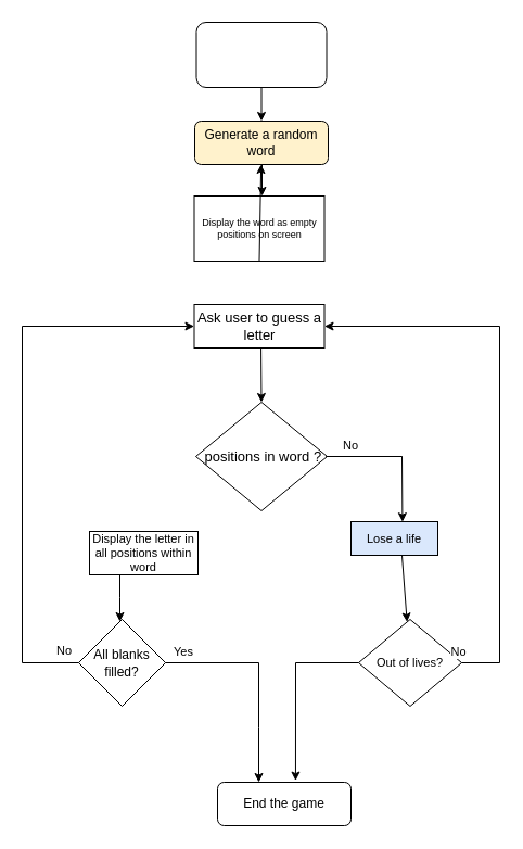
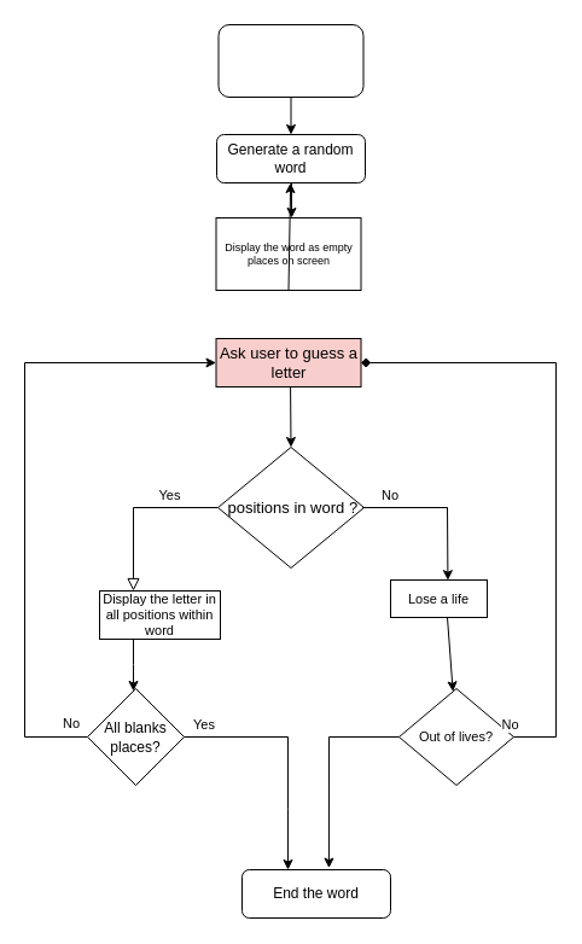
- <mxCell id="2" value="Generate a random word" style="rounded=1;whiteSpace=wrap;html=1;fontSize=12;glass=0;strokeWidth=1;shadow=0;fillColor=#fff2cc;" parent="1" vertex="1"><mxGeometry x="179" y="111" width="123" height="40" as="geometry" /></mxCell>
+ <mxCell id="2" value="Generate a random word" style="rounded=1;whiteSpace=wrap;html=1;fontSize=12;glass=0;strokeWidth=1;shadow=0;" parent="1" vertex="1"><mxGeometry x="179" y="111" width="123" height="40" as="geometry" /></mxCell>
- <mxCell id="8" value="Display the word as empty positions on screen" style="rounded=0;whiteSpace=wrap;html=1;fontSize=9;" vertex="1" parent="1"><mxGeometry x="178.5" y="180" width="120" height="60" as="geometry" /></mxCell>
+ <mxCell id="8" value="Display the word as empty places on screen" style="rounded=0;whiteSpace=wrap;html=1;fontSize=9;" vertex="1" parent="1"><mxGeometry x="178.5" y="180" width="120" height="60" as="geometry" /></mxCell>
- <mxCell id="11" value="Ask user to guess a letter" style="rounded=0;whiteSpace=wrap;html=1;fontSize=13;" vertex="1" parent="1"><mxGeometry x="178.5" y="280" width="120" height="40" as="geometry" /></mxCell>
+ <mxCell id="11" value="Ask user to guess a letter" style="rounded=0;whiteSpace=wrap;html=1;fontSize=13;fillColor=#f8cecc;" vertex="1" parent="1"><mxGeometry x="178.5" y="280" width="120" height="40" as="geometry" /></mxCell>
- <mxCell id="16" value="" style="endArrow=classic;html=1;rounded=0;fontSize=11;entryX=1;entryY=0.5;entryDx=0;entryDy=0;exitX=1;exitY=0.5;exitDx=0;exitDy=0;" edge="1" parent="1" source="15" target="11"><mxGeometry width="50" height="50" relative="1" as="geometry"><mxPoint x="420" y="610" as="sourcePoint" /><mxPoint x="400" y="350" as="targetPoint" /><Array as="points"><mxPoint x="460" y="610" /><mxPoint x="460" y="300" /></Array></mxGeometry></mxCell>
+ <mxCell id="16" value="" style="endArrow=diamond;html=1;rounded=0;fontSize=11;entryX=1;entryY=0.5;entryDx=0;entryDy=0;exitX=1;exitY=0.5;exitDx=0;exitDy=0;" edge="1" parent="1" source="15" target="11"><mxGeometry width="50" height="50" relative="1" as="geometry"><mxPoint x="420" y="610" as="sourcePoint" /><mxPoint x="400" y="350" as="targetPoint" /><Array as="points"><mxPoint x="460" y="610" /><mxPoint x="460" y="300" /></Array></mxGeometry></mxCell>
+ <mxCell id="6" value="Yes" style="rounded=0;html=1;jettySize=auto;orthogonalLoop=1;fontSize=11;endArrow=block;endFill=0;endSize=8;strokeWidth=1;shadow=0;labelBackgroundColor=none;edgeStyle=orthogonalEdgeStyle;exitX=0;exitY=0.5;exitDx=0;exitDy=0;" edge="1" parent="1" source="4" target="14"><mxGeometry x="-0.424" y="-10" relative="1" as="geometry"><mxPoint as="offset" /><mxPoint x="150" y="430" as="sourcePoint" /><mxPoint x="100" y="530" as="targetPoint" /><Array as="points"><mxPoint x="110" y="420" /></Array></mxGeometry></mxCell>
- <mxCell id="19" value="Lose a life" style="rounded=0;whiteSpace=wrap;html=1;fontSize=11;fillColor=#dae8fc;" vertex="1" parent="1"><mxGeometry x="323" y="480" width="80" height="31" as="geometry" /></mxCell>
+ <mxCell id="19" value="Lose a life" style="rounded=0;whiteSpace=wrap;html=1;fontSize=11;" vertex="1" parent="1"><mxGeometry x="323" y="480" width="80" height="31" as="geometry" /></mxCell>
- <mxCell id="18" value="&lt;font style=&quot;font-size: 12px;&quot;&gt;All blanks filled?&lt;br&gt;&lt;/font&gt;" style="rhombus;whiteSpace=wrap;html=1;fontSize=13;" vertex="1" parent="1"><mxGeometry x="72" y="570" width="80" height="80" as="geometry" /></mxCell>
+ <mxCell id="18" value="&lt;font style=&quot;font-size: 12px;&quot;&gt;All blanks places?&lt;br&gt;&lt;/font&gt;" style="rhombus;whiteSpace=wrap;html=1;fontSize=13;" vertex="1" parent="1"><mxGeometry x="72" y="570" width="80" height="80" as="geometry" /></mxCell>
- <mxCell id="7" value="End the game" style="rounded=1;whiteSpace=wrap;html=1;fontSize=12;glass=0;strokeWidth=1;shadow=0;" vertex="1" parent="1"><mxGeometry x="200" y="720" width="123" height="40" as="geometry" /></mxCell>
+ <mxCell id="7" value="End the word" style="rounded=1;whiteSpace=wrap;html=1;fontSize=12;glass=0;strokeWidth=1;shadow=0;" vertex="1" parent="1"><mxGeometry x="200" y="720" width="123" height="40" as="geometry" /></mxCell>
